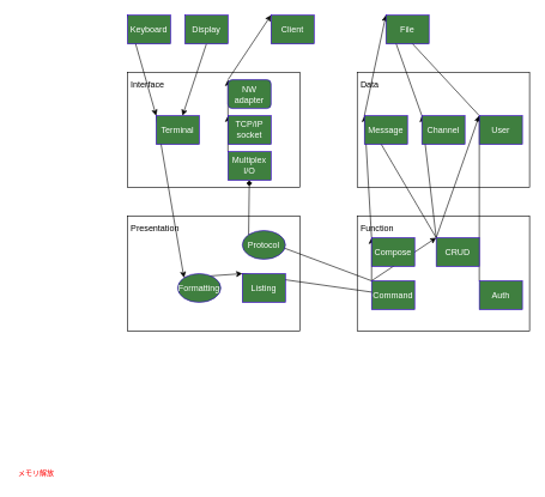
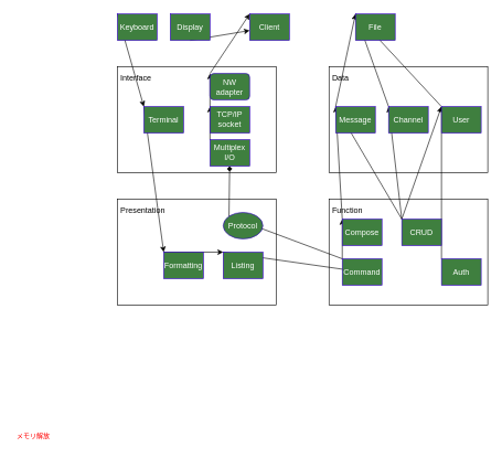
- <mxCell id="8" style="edgeStyle=none;html=1;exitX=0.5;exitY=1;exitDx=0;exitDy=0;" parent="1" source="23" target="11" edge="1"><mxGeometry relative="1" as="geometry"><mxPoint x="617" y="839" as="targetPoint" /><mxPoint x="628" y="710" as="sourcePoint" /></mxGeometry></mxCell>
+ <mxCell id="8" style="edgeStyle=none;html=1;exitX=0.5;exitY=1;exitDx=0;exitDy=0;" parent="1" source="23" target="25" edge="1"><mxGeometry relative="1" as="geometry"><mxPoint x="617" y="839" as="targetPoint" /><mxPoint x="628" y="710" as="sourcePoint" /></mxGeometry></mxCell>
- <mxCell id="32" style="edgeStyle=none;html=1;exitX=0;exitY=0;exitDx=0;exitDy=0;entryX=0;entryY=0;entryDx=0;entryDy=0;" edge="1" parent="1" source="39" target="36"><mxGeometry relative="1" as="geometry"><mxPoint x="557" y="420" as="targetPoint" /><mxPoint x="377" y="350" as="sourcePoint" /></mxGeometry></mxCell>
- <mxCell id="29" value="Formatting" style="ellipse;whiteSpace=wrap;html=1;fillColor=#3F7F3F;fontColor=#ffffff;strokeColor=#3700CC;" vertex="1" parent="1"><mxGeometry x="247" y="380" width="60" height="40" as="geometry" /></mxCell>
+ <mxCell id="29" value="Formatting" style="rounded=0;whiteSpace=wrap;html=1;fillColor=#3F7F3F;fontColor=#ffffff;strokeColor=#3700CC;" vertex="1" parent="1"><mxGeometry x="247" y="380" width="60" height="40" as="geometry" /></mxCell>
